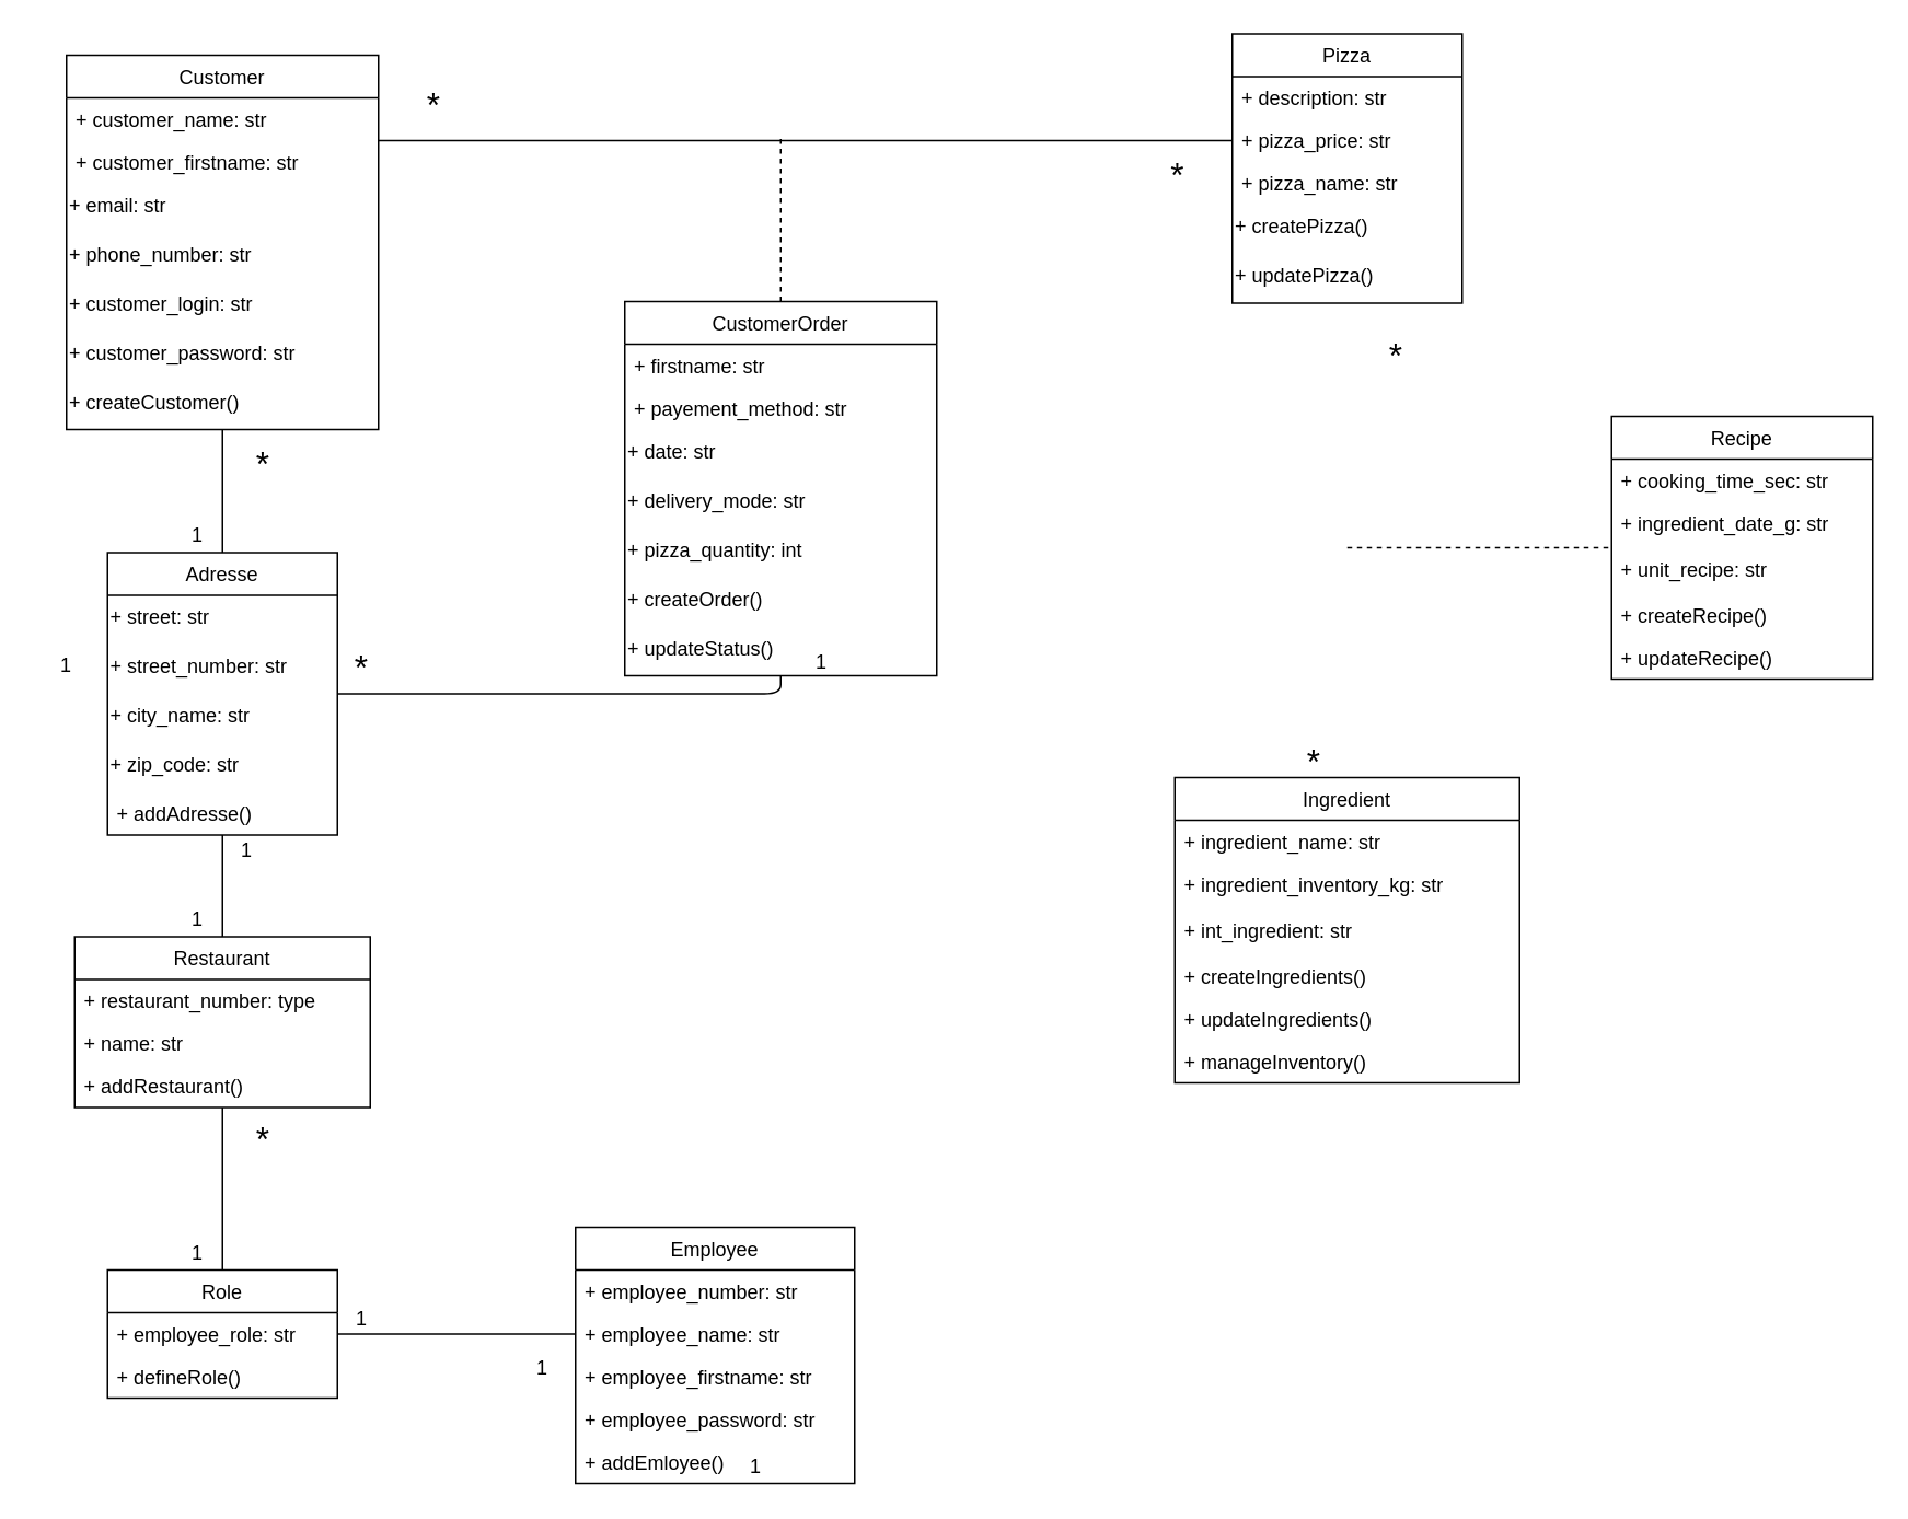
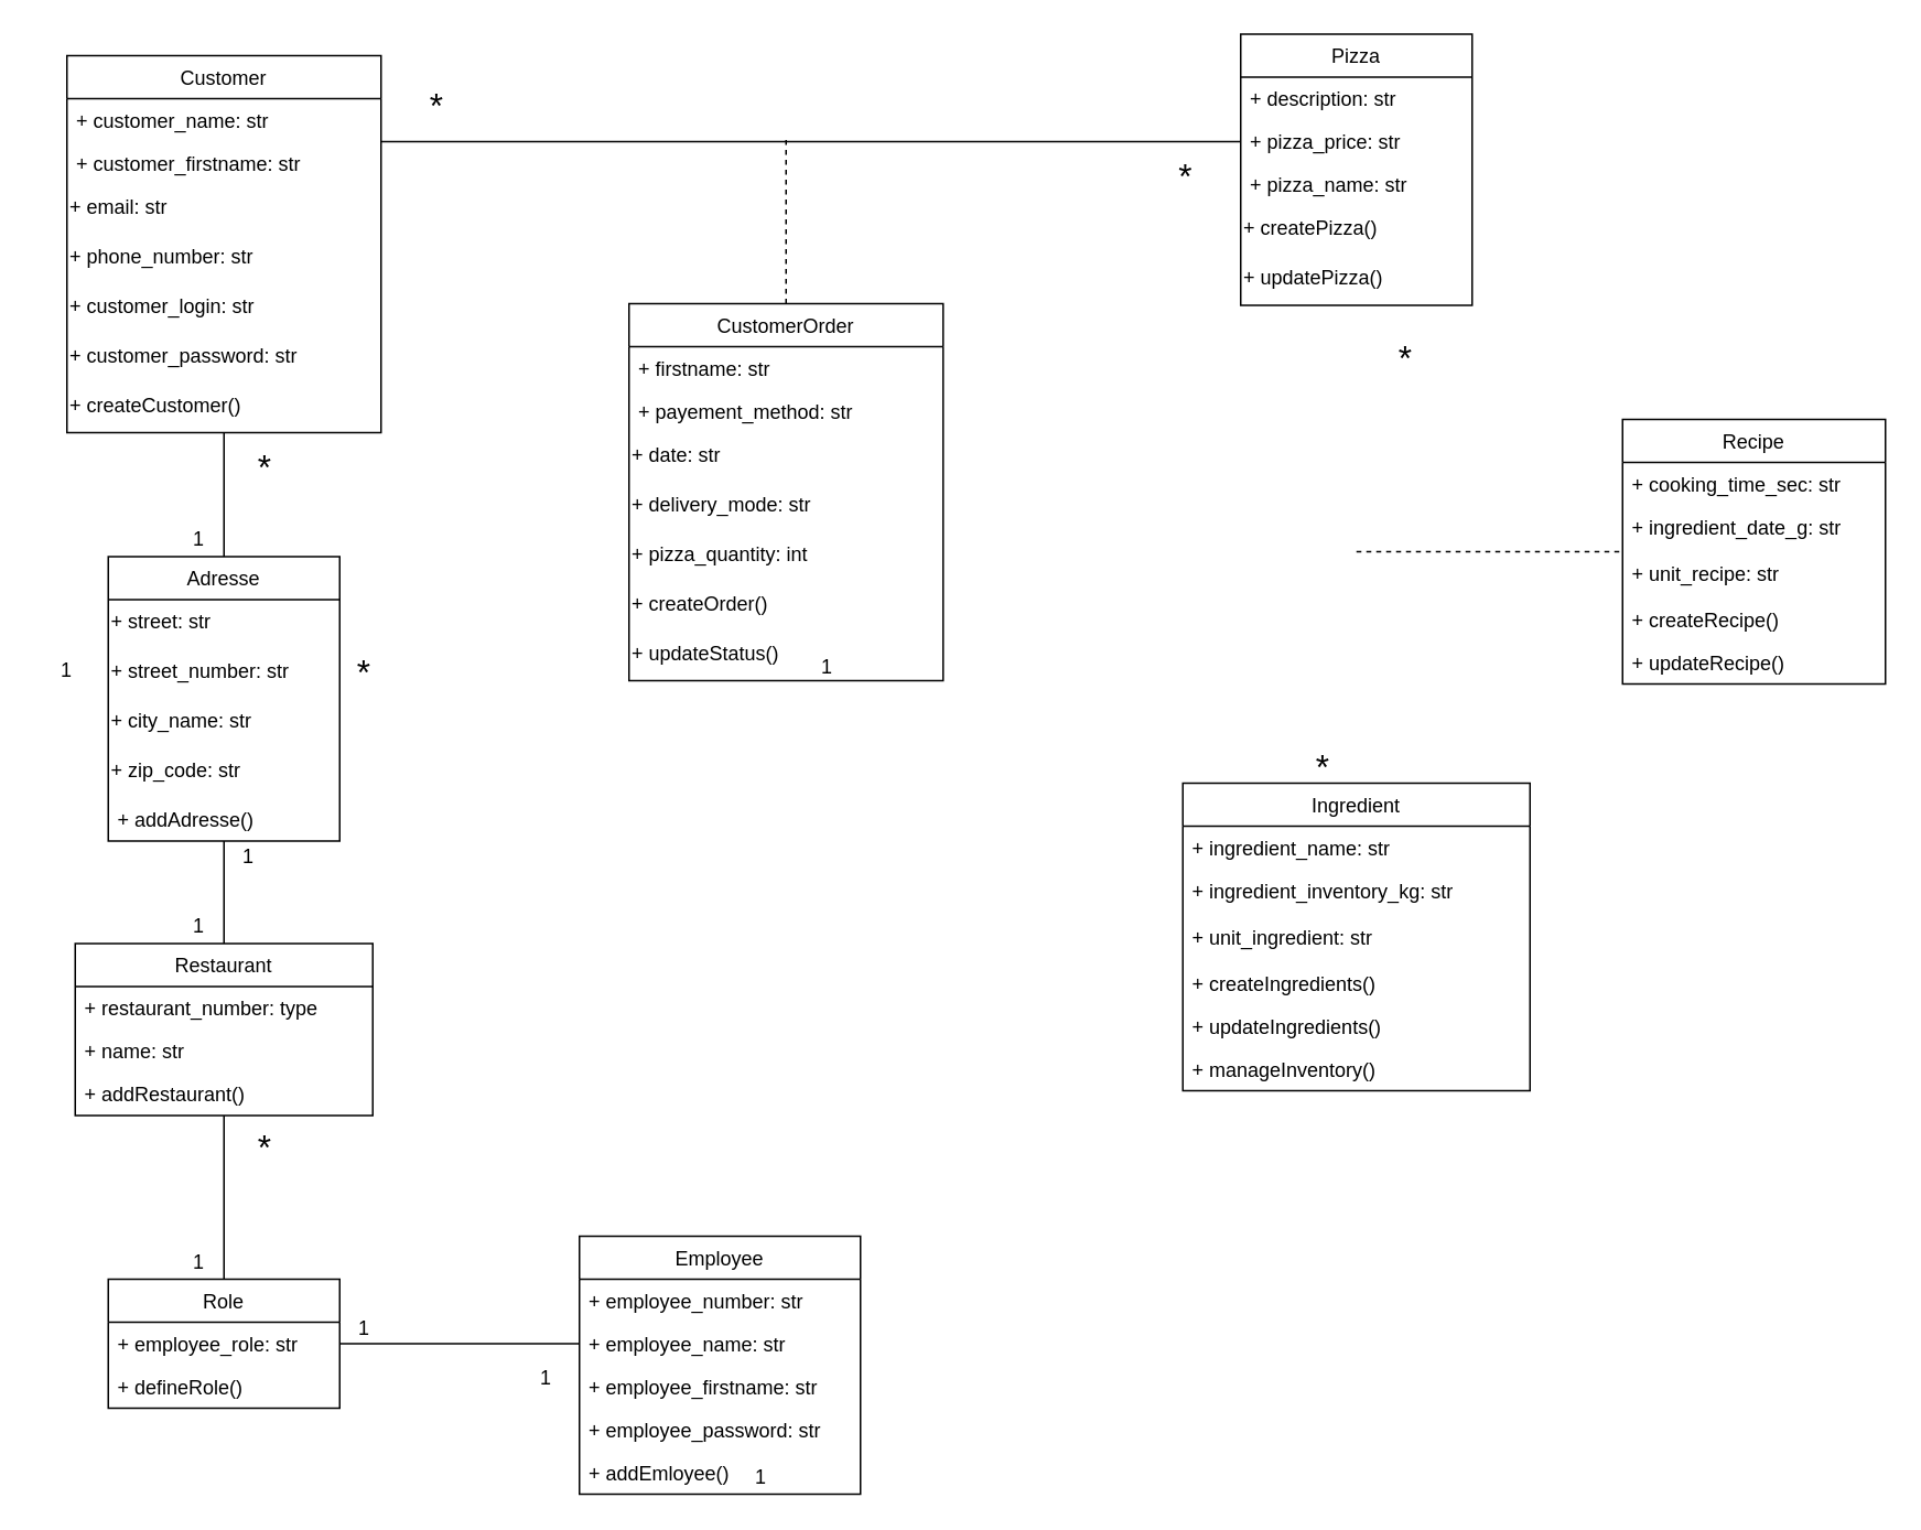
- <mxCell id="66" value="" style="endArrow=none;html=1;exitX=1;exitY=0;exitDx=0;exitDy=0;entryX=0.5;entryY=1;entryDx=0;entryDy=0;" parent="1" source="60" target="23" edge="1"><mxGeometry width="50" height="50" relative="1" as="geometry"><mxPoint x="560" y="533" as="sourcePoint" /><mxPoint x="490" y="393" as="targetPoint" /><Array as="points"><mxPoint x="475" y="422" /></Array></mxGeometry></mxCell>
- <mxCell id="27" value="+ int_ingredient: str" style="text;strokeColor=none;fillColor=none;align=left;verticalAlign=top;spacingLeft=4;spacingRight=4;overflow=hidden;rotatable=0;points=[[0,0.5],[1,0.5]];portConstraint=eastwest;" vertex="1" parent="24"><mxGeometry y="80" width="210" height="28" as="geometry" /></mxCell>
+ <mxCell id="27" value="+ unit_ingredient: str" style="text;strokeColor=none;fillColor=none;align=left;verticalAlign=top;spacingLeft=4;spacingRight=4;overflow=hidden;rotatable=0;points=[[0,0.5],[1,0.5]];portConstraint=eastwest;" vertex="1" parent="24"><mxGeometry y="80" width="210" height="28" as="geometry" /></mxCell>
